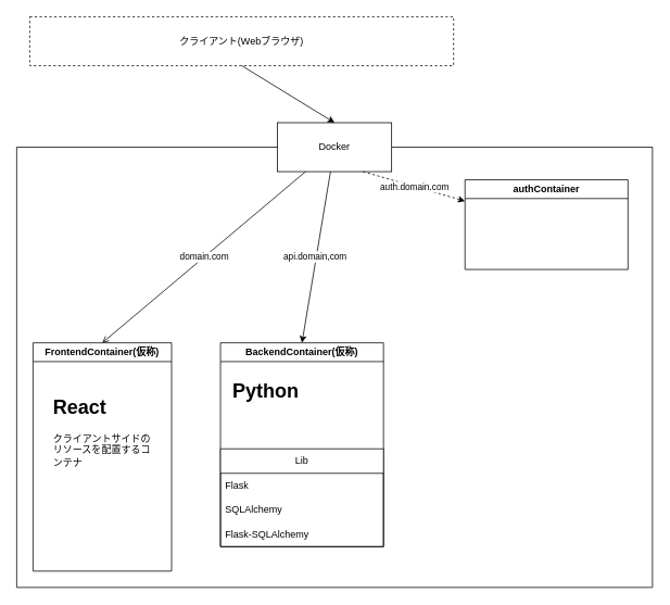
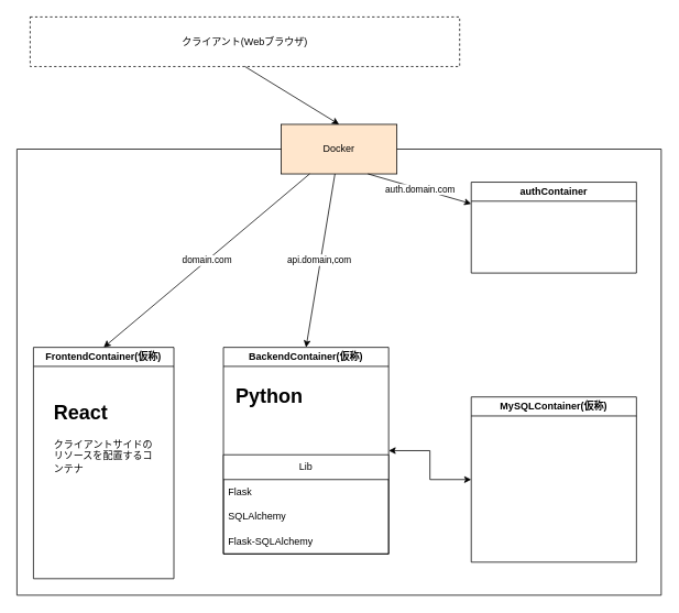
- <mxCell id="14" value="Docker" style="rounded=0;whiteSpace=wrap;html=1;" vertex="1" parent="3"><mxGeometry x="320" y="-30" width="140" height="60" as="geometry" /></mxCell>
+ <mxCell id="14" value="Docker" style="rounded=0;whiteSpace=wrap;html=1;fillColor=#ffe6cc;" vertex="1" parent="3"><mxGeometry x="320" y="-30" width="140" height="60" as="geometry" /></mxCell>
- <mxCell id="21" value="" style="endArrow=classic;html=1;rounded=0;exitX=0.75;exitY=1;exitDx=0;exitDy=0;dashed=1;" edge="1" parent="3" source="14" target="20"><mxGeometry width="50" height="50" relative="1" as="geometry"><mxPoint x="446" y="100" as="sourcePoint" /><mxPoint x="496" y="50" as="targetPoint" /></mxGeometry></mxCell>
+ <mxCell id="21" value="" style="endArrow=classic;html=1;rounded=0;exitX=0.75;exitY=1;exitDx=0;exitDy=0;" edge="1" parent="3" source="14" target="20"><mxGeometry width="50" height="50" relative="1" as="geometry"><mxPoint x="446" y="100" as="sourcePoint" /><mxPoint x="496" y="50" as="targetPoint" /></mxGeometry></mxCell>
- <mxCell id="15" value="" style="endArrow=open;html=1;rounded=0;entryX=0.5;entryY=0;entryDx=0;entryDy=0;" edge="1" parent="3" source="14" target="10"><mxGeometry relative="1" as="geometry"><mxPoint x="320" y="200" as="sourcePoint" /><mxPoint x="420" y="200" as="targetPoint" /></mxGeometry></mxCell>
+ <mxCell id="15" value="" style="endArrow=classic;html=1;rounded=0;entryX=0.5;entryY=0;entryDx=0;entryDy=0;" edge="1" parent="3" source="14" target="10"><mxGeometry relative="1" as="geometry"><mxPoint x="320" y="200" as="sourcePoint" /><mxPoint x="420" y="200" as="targetPoint" /></mxGeometry></mxCell>
+ <mxCell id="12" style="edgeStyle=orthogonalEdgeStyle;rounded=0;orthogonalLoop=1;jettySize=auto;html=1;entryX=1;entryY=0.5;entryDx=0;entryDy=0;startArrow=classic;startFill=1;" edge="1" parent="3" source="13" target="4"><mxGeometry relative="1" as="geometry" /></mxCell>
+ <mxCell id="13" value="MySQLContainer(仮称)" style="swimlane;whiteSpace=wrap;html=1;" vertex="1" parent="3"><mxGeometry x="550" y="300" width="200" height="200" as="geometry" /></mxCell>
